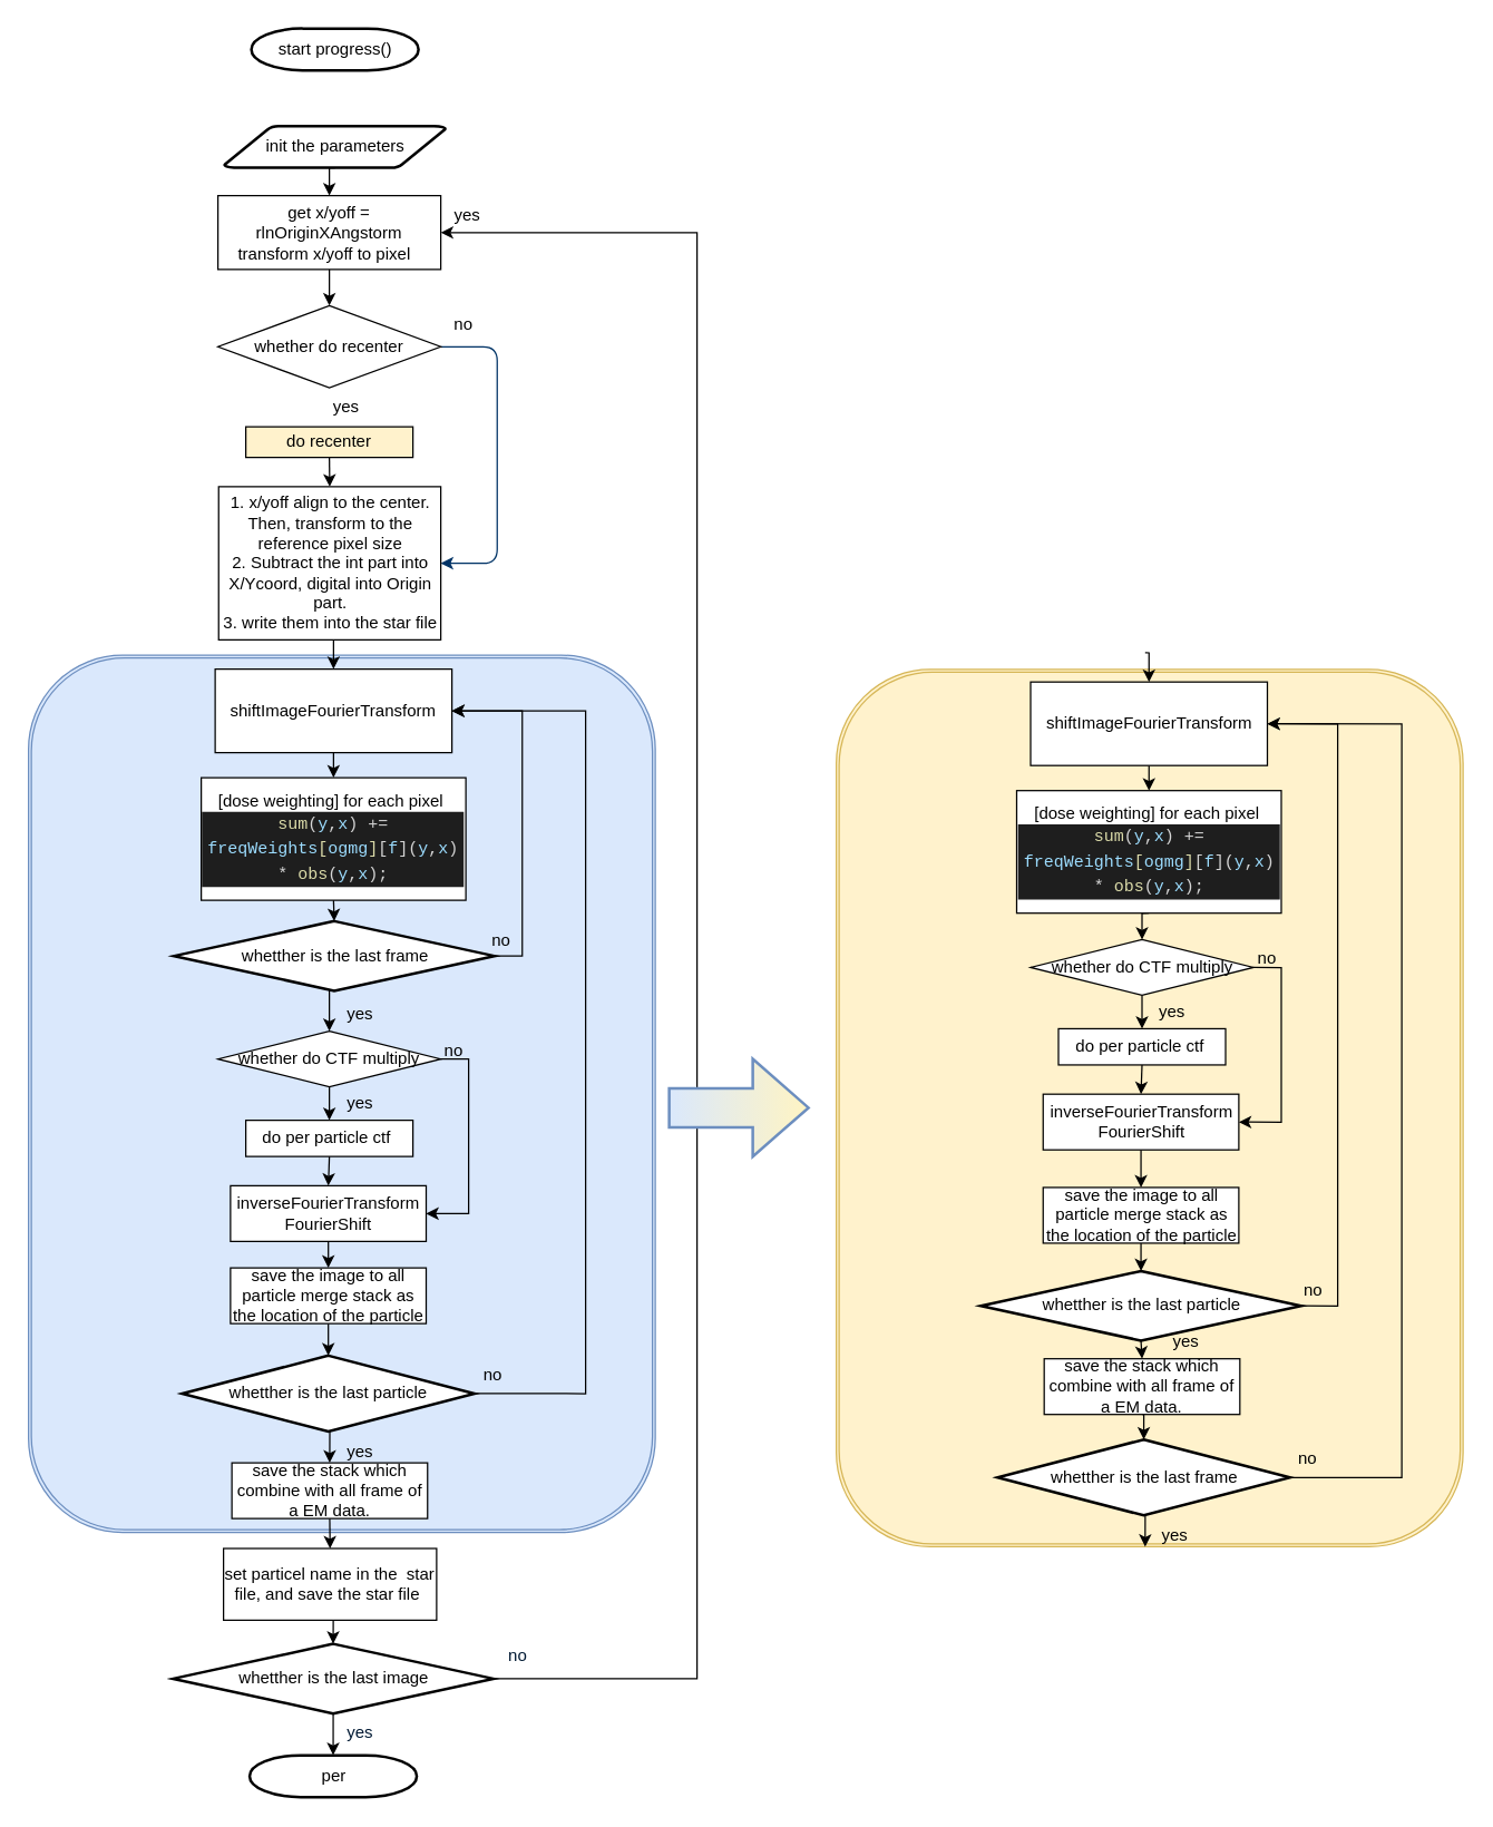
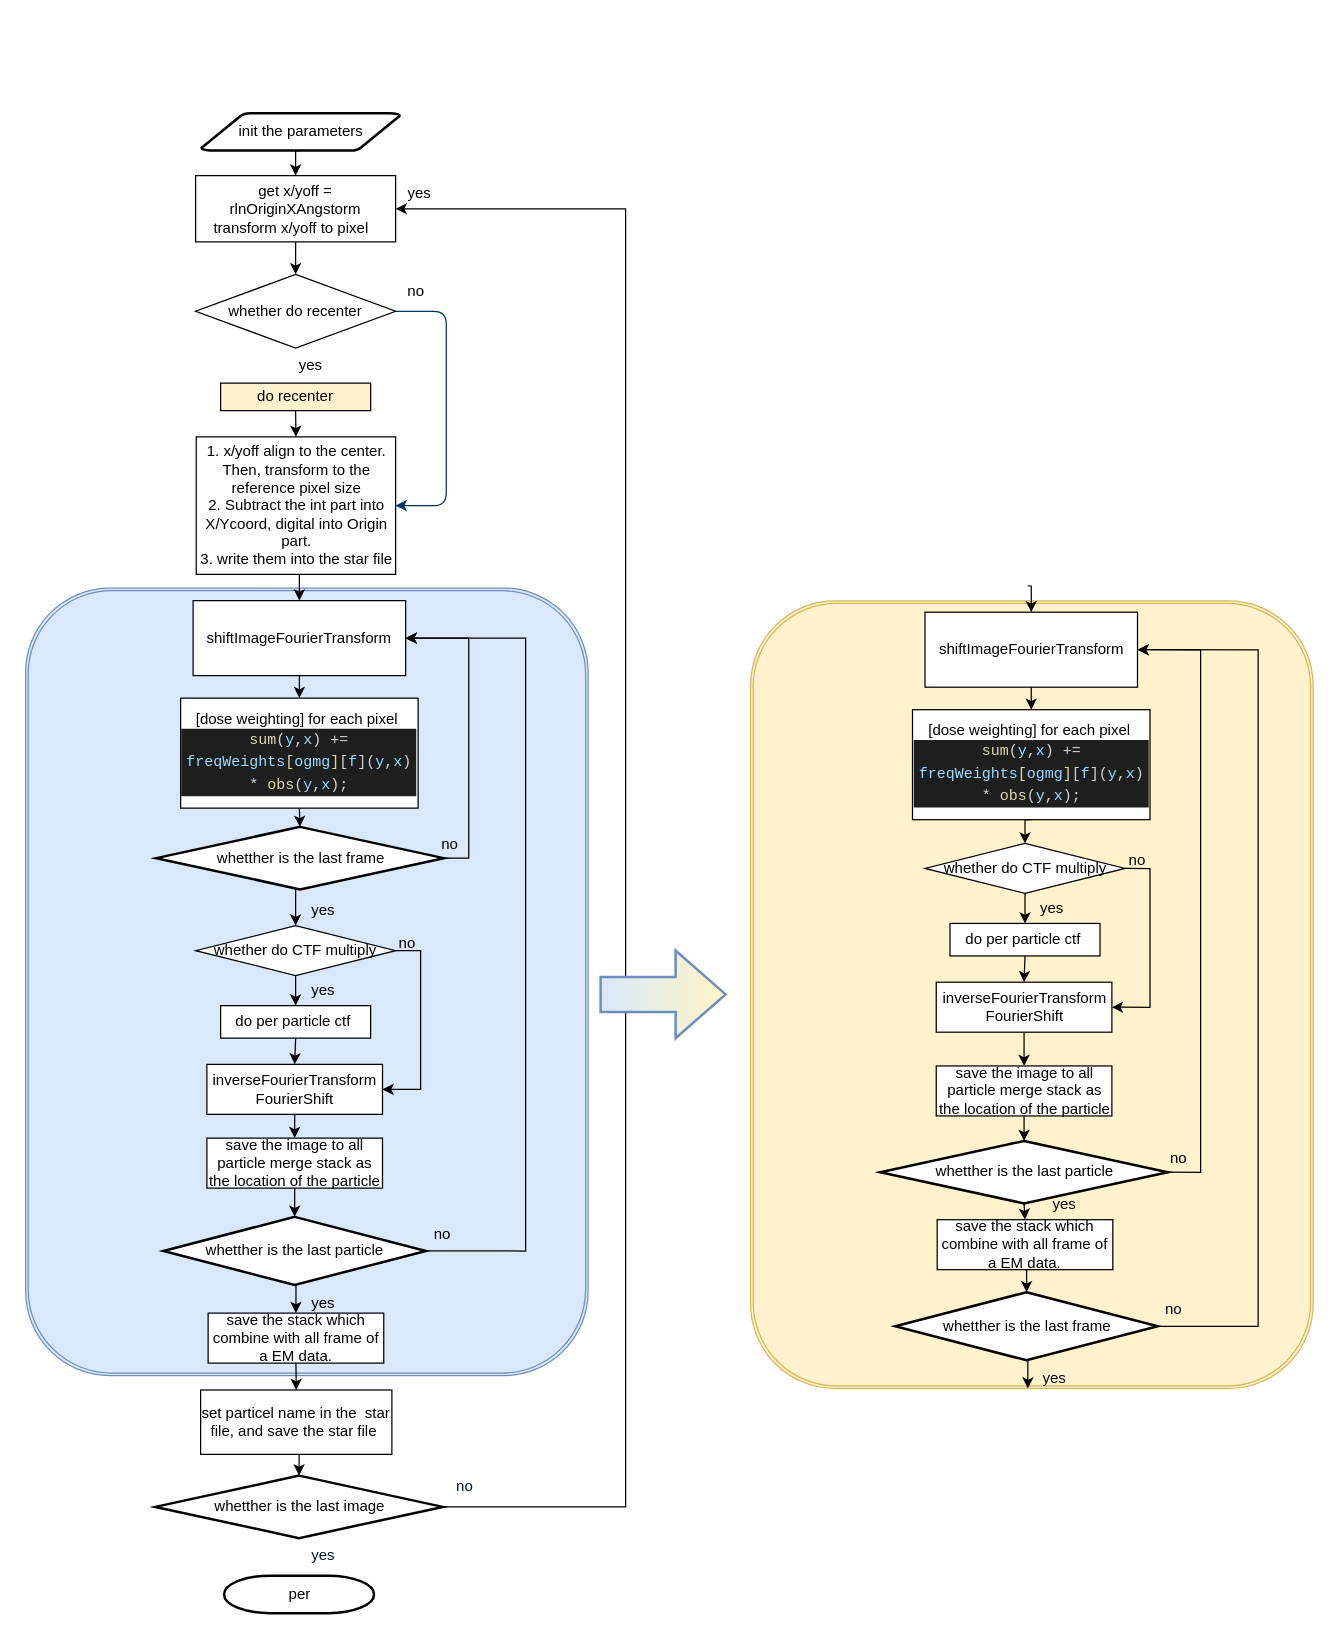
- <mxCell id="4" value="start progress()" style="shape=mxgraph.flowchart.terminator;strokeWidth=2;gradientColor=none;gradientDirection=north;fontStyle=0;html=1;" parent="1" vertex="1"><mxGeometry x="180" y="20" width="120" height="30" as="geometry" /></mxCell>
- <mxCell id="26" style="edgeStyle=orthogonalEdgeStyle;rounded=0;orthogonalLoop=1;jettySize=auto;html=1;exitX=0.5;exitY=1;exitDx=0;exitDy=0;exitPerimeter=0;entryX=0.5;entryY=0;entryDx=0;entryDy=0;entryPerimeter=0;" edge="1" parent="1" source="28" target="16"><mxGeometry relative="1" as="geometry" /></mxCell>
